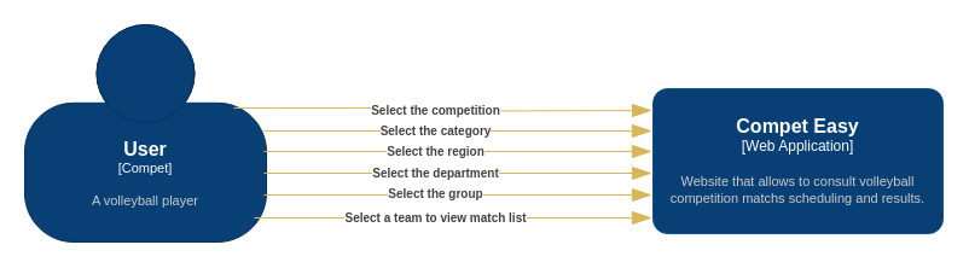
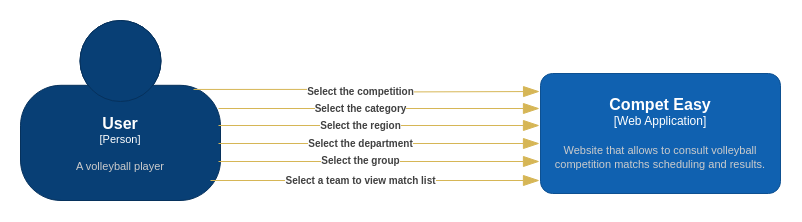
- <mxCell id="3" value="&lt;font style=&quot;font-size: 16px&quot;&gt;&lt;b&gt;Compet Easy&lt;/b&gt;&lt;/font&gt;&lt;div&gt;[Web Application]&lt;/div&gt;&lt;br&gt;&lt;div&gt;&lt;font style=&quot;font-size: 11px&quot;&gt;&lt;font color=&quot;#cccccc&quot;&gt;Website that allows to consult volleyball competition matchs scheduling and results.&lt;/font&gt;&lt;/div&gt;" style="rounded=1;whiteSpace=wrap;html=1;labelBackgroundColor=none;fillColor=#083f75;fontColor=#ffffff;align=center;arcSize=10;strokeColor=#0D5091;metaEdit=1;resizable=0;points=[[0.25,0,0],[0.5,0,0],[0.75,0,0],[1,0.25,0],[1,0.5,0],[1,0.75,0],[0.75,1,0],[0.5,1,0],[0.25,1,0],[0,0.75,0],[0,0.5,0],[0,0.25,0]];" parent="1" vertex="1"><mxGeometry x="540" y="73" width="240" height="120" as="geometry" /></mxCell>
+ <mxCell id="3" value="&lt;font style=&quot;font-size: 16px&quot;&gt;&lt;b&gt;Compet Easy&lt;/b&gt;&lt;/font&gt;&lt;div&gt;[Web Application]&lt;/div&gt;&lt;br&gt;&lt;div&gt;&lt;font style=&quot;font-size: 11px&quot;&gt;&lt;font color=&quot;#cccccc&quot;&gt;Website that allows to consult volleyball competition matchs scheduling and results.&lt;/font&gt;&lt;/div&gt;" style="rounded=1;whiteSpace=wrap;html=1;labelBackgroundColor=none;fillColor=#1061B0;fontColor=#ffffff;align=center;arcSize=10;strokeColor=#0D5091;metaEdit=1;resizable=0;points=[[0.25,0,0],[0.5,0,0],[0.75,0,0],[1,0.25,0],[1,0.5,0],[1,0.75,0],[0.75,1,0],[0.5,1,0],[0.25,1,0],[0,0.75,0],[0,0.5,0],[0,0.25,0]];" parent="1" vertex="1"><mxGeometry x="540" y="73" width="240" height="120" as="geometry" /></mxCell>
- <mxCell id="2" value="&lt;font style=&quot;font-size: 16px&quot;&gt;&lt;b&gt;User&lt;/b&gt;&lt;/font&gt;&lt;div&gt;[Compet]&lt;/div&gt;&lt;br&gt;&lt;div&gt;&lt;font style=&quot;font-size: 11px&quot;&gt;&lt;font color=&quot;#cccccc&quot;&gt;A volleyball player&lt;/font&gt;&lt;/div&gt;" style="html=1;fontSize=11;dashed=0;whiteSpace=wrap;fillColor=#083F75;strokeColor=#06315C;fontColor=#ffffff;shape=mxgraph.c4.person2;align=center;metaEdit=1;points=[[0.5,0,0],[1,0.5,0],[1,0.75,0],[0.75,1,0],[0.5,1,0],[0.25,1,0],[0,0.75,0],[0,0.5,0]];resizable=0;" parent="1" vertex="1"><mxGeometry x="20" y="20" width="200" height="180" as="geometry" /></mxCell>
+ <mxCell id="2" value="&lt;font style=&quot;font-size: 16px&quot;&gt;&lt;b&gt;User&lt;/b&gt;&lt;/font&gt;&lt;div&gt;[Person]&lt;/div&gt;&lt;br&gt;&lt;div&gt;&lt;font style=&quot;font-size: 11px&quot;&gt;&lt;font color=&quot;#cccccc&quot;&gt;A volleyball player&lt;/font&gt;&lt;/div&gt;" style="html=1;fontSize=11;dashed=0;whiteSpace=wrap;fillColor=#083F75;strokeColor=#06315C;fontColor=#ffffff;shape=mxgraph.c4.person2;align=center;metaEdit=1;points=[[0.5,0,0],[1,0.5,0],[1,0.75,0],[0.75,1,0],[0.5,1,0],[0.25,1,0],[0,0.75,0],[0,0.5,0]];resizable=0;" parent="1" vertex="1"><mxGeometry x="20" y="20" width="200" height="180" as="geometry" /></mxCell>
